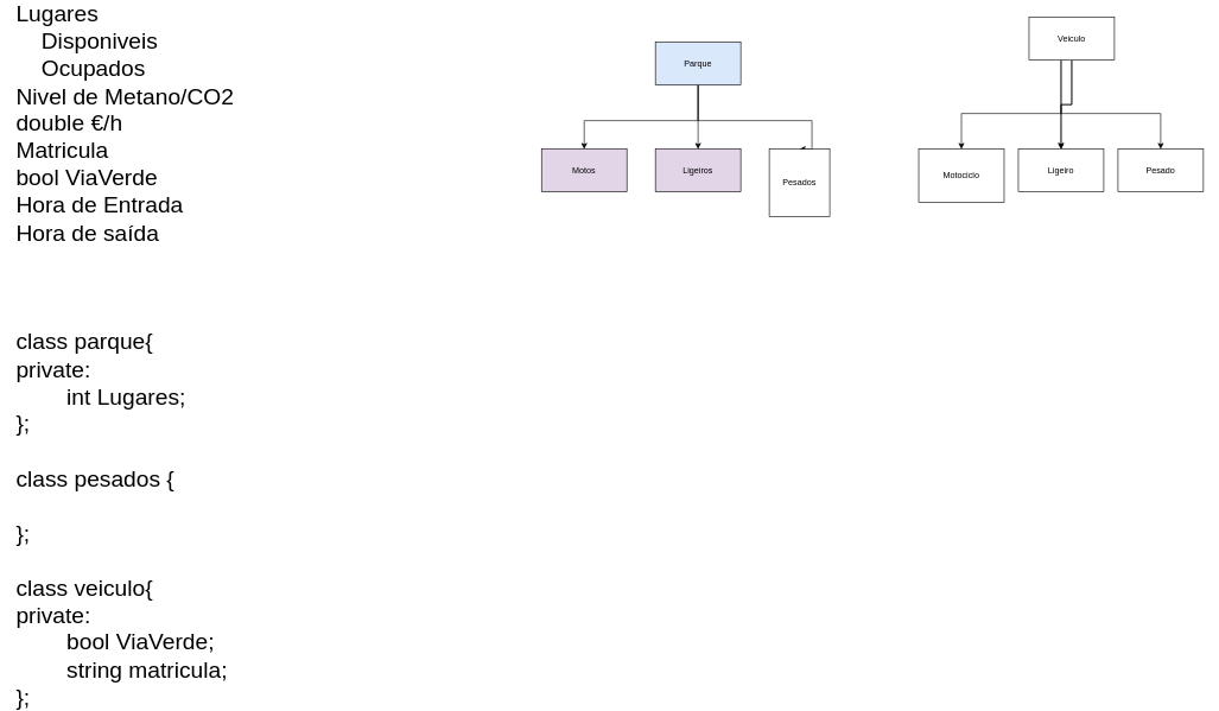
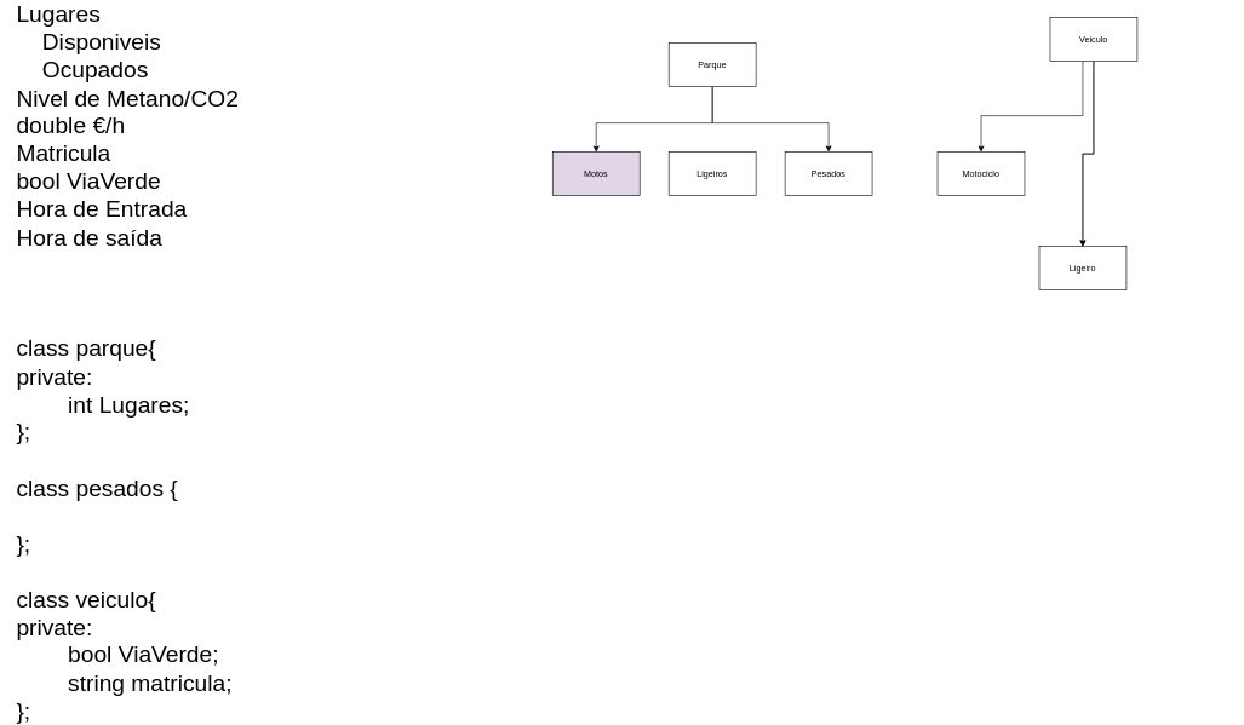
- <mxCell id="6" value="Parque" style="rounded=0;whiteSpace=wrap;html=1;fillColor=#dae8fc;" parent="1" vertex="1"><mxGeometry x="920" y="55" width="120" height="60" as="geometry" /></mxCell>
+ <mxCell id="6" value="Parque" style="rounded=0;whiteSpace=wrap;html=1;" parent="1" vertex="1"><mxGeometry x="920" y="55" width="120" height="60" as="geometry" /></mxCell>
- <mxCell id="12" value="" style="edgeStyle=orthogonalEdgeStyle;rounded=0;orthogonalLoop=1;jettySize=auto;html=1;" parent="1" source="14" target="16" edge="1"><mxGeometry relative="1" as="geometry"><Array as="points"><mxPoint x="1490" y="155" /><mxPoint x="1630" y="155" /></Array></mxGeometry></mxCell>
- <mxCell id="4" value="" style="edgeStyle=orthogonalEdgeStyle;rounded=0;orthogonalLoop=1;jettySize=auto;html=1;" parent="1" source="6" target="8" edge="1"><mxGeometry relative="1" as="geometry" /></mxCell>
- <mxCell id="8" value="Ligeiros" style="whiteSpace=wrap;html=1;rounded=0;fillColor=#e1d5e7;" parent="1" vertex="1"><mxGeometry x="920" y="205" width="120" height="60" as="geometry" /></mxCell>
+ <mxCell id="8" value="Ligeiros" style="whiteSpace=wrap;html=1;rounded=0;" parent="1" vertex="1"><mxGeometry x="920" y="205" width="120" height="60" as="geometry" /></mxCell>
- <mxCell id="15" value="Ligeiro" style="whiteSpace=wrap;html=1;rounded=0;" parent="1" vertex="1"><mxGeometry x="1430" y="205" width="120" height="60" as="geometry" /></mxCell>
+ <mxCell id="15" value="Ligeiro" style="whiteSpace=wrap;html=1;rounded=0;" parent="1" vertex="1"><mxGeometry x="1430" y="335" width="120" height="60" as="geometry" /></mxCell>
- <mxCell id="16" value="Pesado" style="whiteSpace=wrap;html=1;rounded=0;" parent="1" vertex="1"><mxGeometry x="1570" y="205" width="120" height="60" as="geometry" /></mxCell>
- <mxCell id="17" value="Motociclo" style="whiteSpace=wrap;html=1;rounded=0;" parent="1" vertex="1"><mxGeometry x="1290" y="205" width="120" height="75" as="geometry" /></mxCell>
+ <mxCell id="17" value="Motociclo" style="whiteSpace=wrap;html=1;rounded=0;" parent="1" vertex="1"><mxGeometry x="1290" y="205" width="120" height="60" as="geometry" /></mxCell>
- <mxCell id="7" value="Pesados" style="whiteSpace=wrap;html=1;rounded=0;" parent="1" vertex="1"><mxGeometry x="1080" y="205" width="85" height="95" as="geometry" /></mxCell>
+ <mxCell id="7" value="Pesados" style="whiteSpace=wrap;html=1;rounded=0;" parent="1" vertex="1"><mxGeometry x="1080" y="205" width="120" height="60" as="geometry" /></mxCell>
